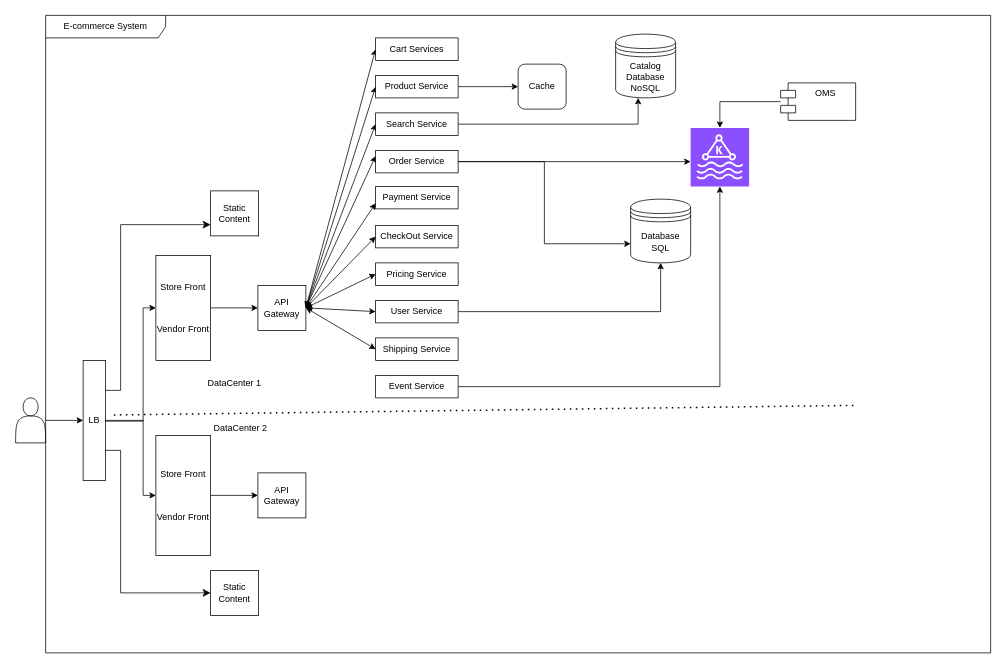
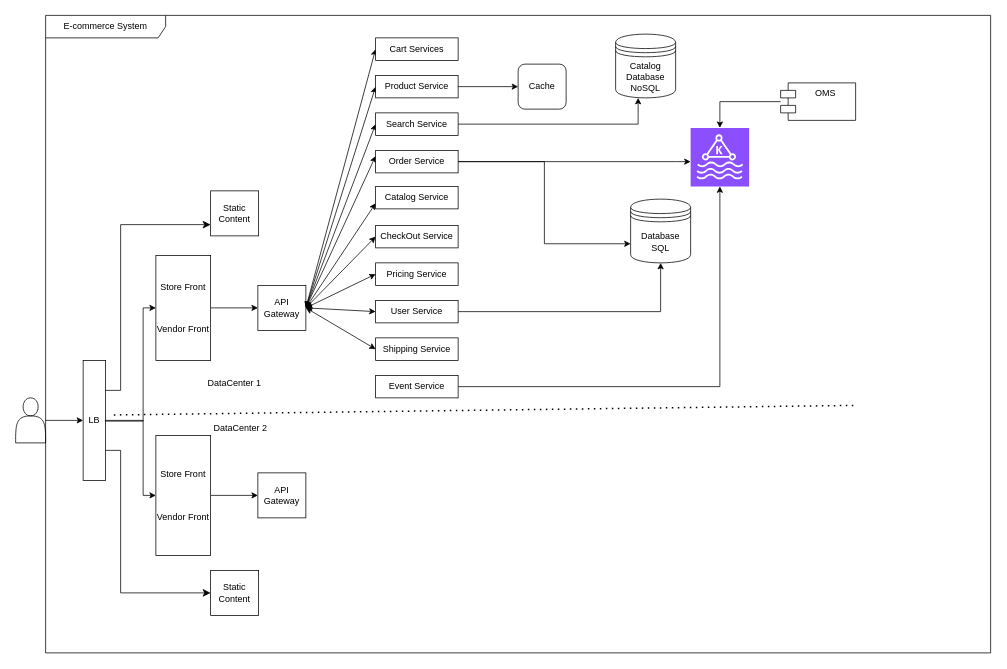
- <mxCell id="44" value="Payment Service" style="whiteSpace=wrap;html=1;" vertex="1" parent="31"><mxGeometry x="440" y="228" width="110" height="30" as="geometry" /></mxCell>
+ <mxCell id="44" value="Catalog Service" style="whiteSpace=wrap;html=1;" vertex="1" parent="31"><mxGeometry x="440" y="228" width="110" height="30" as="geometry" /></mxCell>
